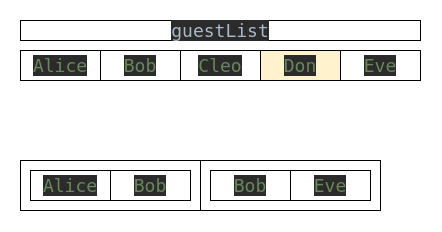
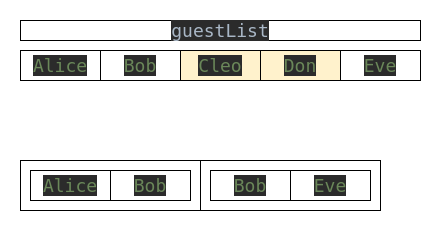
- <mxCell id="6" value="&lt;pre style=&quot;background-color: #2b2b2b ; color: #a9b7c6 ; font-family: &amp;#34;jetbrains mono&amp;#34; , monospace ; font-size: 13.5pt&quot;&gt;&lt;pre style=&quot;font-family: &amp;#34;jetbrains mono&amp;#34; , monospace ; font-size: 13.5pt&quot;&gt;&lt;pre style=&quot;font-family: &amp;#34;jetbrains mono&amp;#34; , monospace ; font-size: 13.5pt&quot;&gt;&lt;span style=&quot;color: #6a8759&quot;&gt;Cleo&lt;/span&gt;&lt;/pre&gt;&lt;/pre&gt;&lt;/pre&gt;" style="rounded=0;whiteSpace=wrap;html=1;container=0;" vertex="1" parent="1"><mxGeometry x="180" y="50" width="80" height="30" as="geometry" /></mxCell>
+ <mxCell id="6" value="&lt;pre style=&quot;background-color: #2b2b2b ; color: #a9b7c6 ; font-family: &amp;#34;jetbrains mono&amp;#34; , monospace ; font-size: 13.5pt&quot;&gt;&lt;pre style=&quot;font-family: &amp;#34;jetbrains mono&amp;#34; , monospace ; font-size: 13.5pt&quot;&gt;&lt;pre style=&quot;font-family: &amp;#34;jetbrains mono&amp;#34; , monospace ; font-size: 13.5pt&quot;&gt;&lt;span style=&quot;color: #6a8759&quot;&gt;Cleo&lt;/span&gt;&lt;/pre&gt;&lt;/pre&gt;&lt;/pre&gt;" style="rounded=0;whiteSpace=wrap;html=1;container=0;fillColor=#fff2cc;" vertex="1" parent="1"><mxGeometry x="180" y="50" width="80" height="30" as="geometry" /></mxCell>
